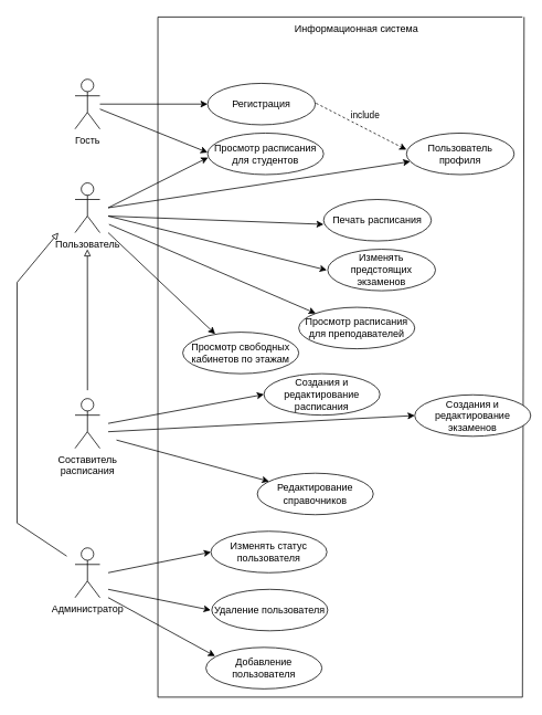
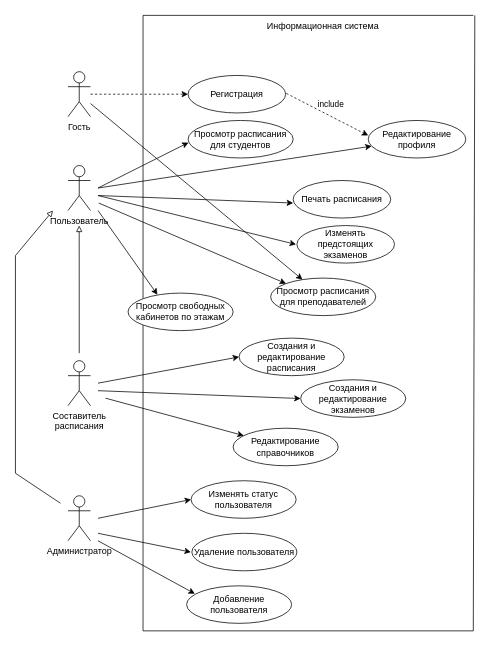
- <mxCell id="14" value="" style="endArrow=classic;html=1;rounded=0;entryX=0;entryY=0.5;entryDx=0;entryDy=0;" parent="1" source="3" target="8" edge="1"><mxGeometry width="50" height="50" relative="1" as="geometry"><mxPoint x="260" y="180" as="sourcePoint" /><mxPoint x="310" y="130" as="targetPoint" /></mxGeometry></mxCell>
+ <mxCell id="14" value="" style="endArrow=classic;html=1;rounded=0;entryX=0;entryY=0.5;entryDx=0;entryDy=0;dashed=1;" parent="1" source="3" target="8" edge="1"><mxGeometry width="50" height="50" relative="1" as="geometry"><mxPoint x="260" y="180" as="sourcePoint" /><mxPoint x="310" y="130" as="targetPoint" /></mxGeometry></mxCell>
- <mxCell id="33" value="" style="endArrow=classic;html=1;rounded=0;entryX=0;entryY=0.467;entryDx=0;entryDy=0;entryPerimeter=0;" parent="1" source="3" target="23" edge="1"><mxGeometry width="50" height="50" relative="1" as="geometry"><mxPoint x="130" y="135" as="sourcePoint" /><mxPoint x="260" y="135" as="targetPoint" /></mxGeometry></mxCell>
+ <mxCell id="33" value="" style="endArrow=classic;html=1;rounded=0;" parent="1" source="3" target="25" edge="1"><mxGeometry width="50" height="50" relative="1" as="geometry"><mxPoint x="130" y="135" as="sourcePoint" /><mxPoint x="260" y="135" as="targetPoint" /></mxGeometry></mxCell>
- <mxCell id="13" value="Пользователь профиля" style="ellipse;whiteSpace=wrap;html=1;strokeWidth=1;" parent="1" vertex="1"><mxGeometry x="490" y="160" width="130" height="50" as="geometry" /></mxCell>
+ <mxCell id="13" value="Редактирование профиля" style="ellipse;whiteSpace=wrap;html=1;strokeWidth=1;" parent="1" vertex="1"><mxGeometry x="490" y="160" width="130" height="50" as="geometry" /></mxCell>
- <mxCell id="34" value="Просмотр свободных кабинетов по этажам" style="ellipse;whiteSpace=wrap;html=1;strokeWidth=1;" parent="1" vertex="1"><mxGeometry x="220" y="400" width="140" height="50" as="geometry" /></mxCell>
+ <mxCell id="34" value="Просмотр свободных кабинетов по этажам" style="ellipse;whiteSpace=wrap;html=1;strokeWidth=1;" parent="1" vertex="1"><mxGeometry x="170" y="390" width="140" height="50" as="geometry" /></mxCell>
- <mxCell id="26" value="Создания и редактирование экзаменов" style="ellipse;whiteSpace=wrap;html=1;strokeWidth=1;" parent="1" vertex="1"><mxGeometry x="500" y="475.5" width="140" height="50" as="geometry" /></mxCell>
+ <mxCell id="26" value="Создания и редактирование экзаменов" style="ellipse;whiteSpace=wrap;html=1;strokeWidth=1;" parent="1" vertex="1"><mxGeometry x="400" y="505.5" width="140" height="50" as="geometry" /></mxCell>
